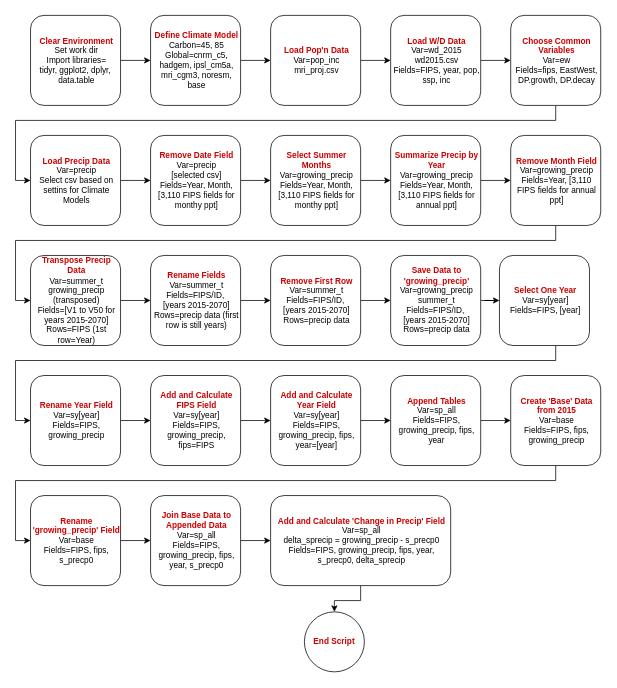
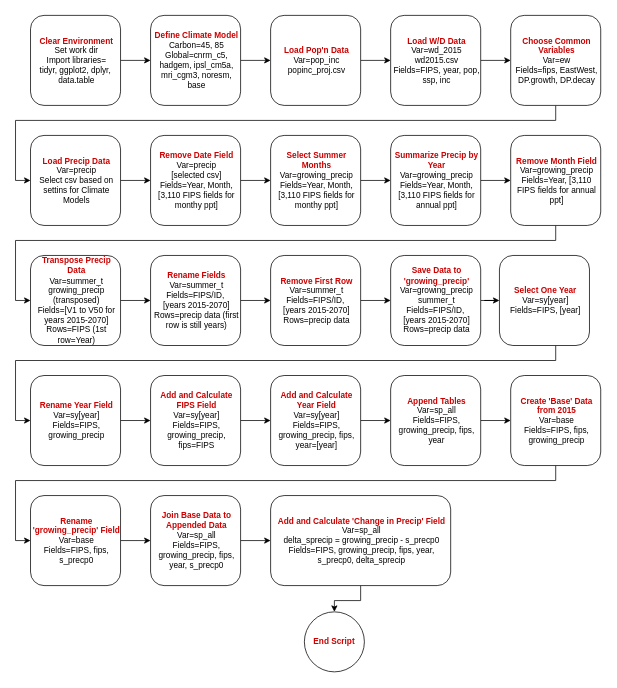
- <mxCell id="7" value="&lt;font color=&quot;#cc0000&quot;&gt;&lt;b&gt;Load Pop'n Data&lt;br&gt;&lt;/b&gt;&lt;/font&gt;Var=pop_inc&lt;br&gt;mri_proj.csv" style="rounded=1;whiteSpace=wrap;html=1;perimeterSpacing=0;spacing=0;fontSize=11;spacingTop=1;spacingLeft=4;spacingBottom=1;spacingRight=1;labelPosition=center;verticalLabelPosition=middle;align=center;verticalAlign=middle;" vertex="1" parent="1"><mxGeometry x="360" y="20" width="120" height="120" as="geometry" /></mxCell>
+ <mxCell id="7" value="&lt;font color=&quot;#cc0000&quot;&gt;&lt;b&gt;Load Pop'n Data&lt;br&gt;&lt;/b&gt;&lt;/font&gt;Var=pop_inc&lt;br&gt;popinc_proj.csv" style="rounded=1;whiteSpace=wrap;html=1;perimeterSpacing=0;spacing=0;fontSize=11;spacingTop=1;spacingLeft=4;spacingBottom=1;spacingRight=1;labelPosition=center;verticalLabelPosition=middle;align=center;verticalAlign=middle;" vertex="1" parent="1"><mxGeometry x="360" y="20" width="120" height="120" as="geometry" /></mxCell>
